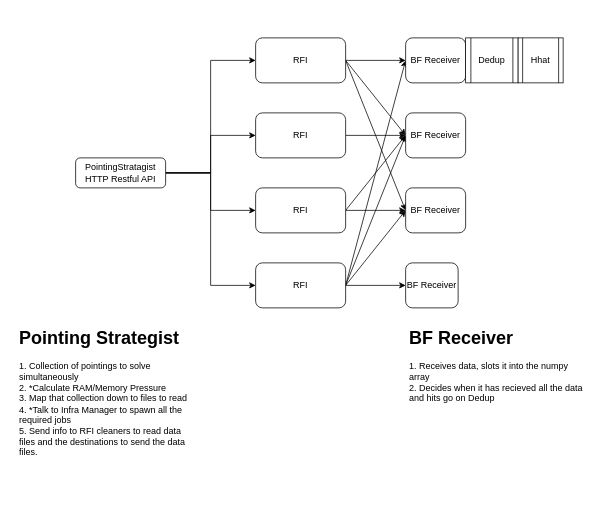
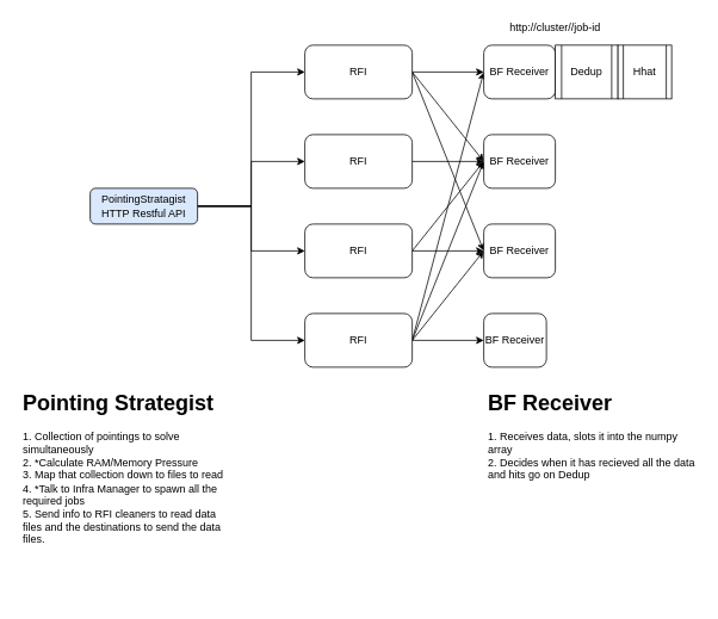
+ <mxCell id="29" value="http://cluster//job-id" style="text;html=1;strokeColor=none;fillColor=none;align=center;verticalAlign=middle;whiteSpace=wrap;rounded=0;" vertex="1" parent="1"><mxGeometry x="540" y="20" width="160" height="20" as="geometry" /></mxCell>
- <mxCell id="6" value="PointingStratagist&lt;br&gt;HTTP Restful API" style="rounded=1;whiteSpace=wrap;html=1;fontSize=12;glass=0;strokeWidth=1;shadow=0;" parent="1" vertex="1"><mxGeometry x="100" y="210" width="120" height="40" as="geometry" /></mxCell>
+ <mxCell id="6" value="PointingStratagist&lt;br&gt;HTTP Restful API" style="rounded=1;whiteSpace=wrap;html=1;fontSize=12;glass=0;strokeWidth=1;shadow=0;fillColor=#dae8fc;" parent="1" vertex="1"><mxGeometry x="100" y="210" width="120" height="40" as="geometry" /></mxCell>
